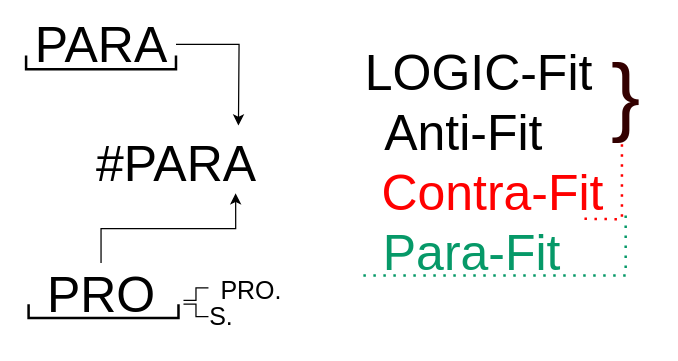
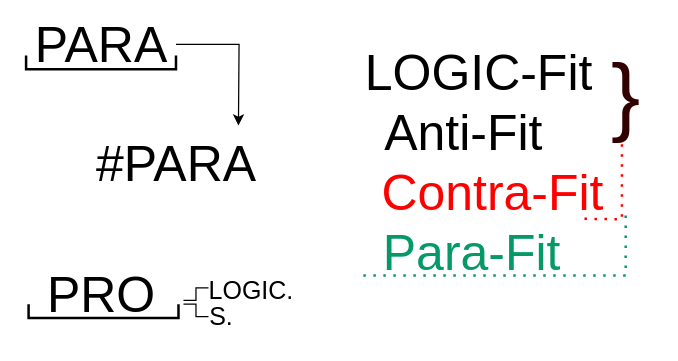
- <mxCell id="5" style="edgeStyle=orthogonalEdgeStyle;rounded=0;orthogonalLoop=1;jettySize=auto;html=1;entryX=0.781;entryY=0.985;entryDx=0;entryDy=0;entryPerimeter=0;fontSize=40;" edge="1" parent="1" source="6" target="4"><mxGeometry relative="1" as="geometry" /></mxCell>
- <mxCell id="9" value="&lt;font style=&quot;font-size: 20px&quot;&gt;PRO.&lt;/font&gt;" style="text;html=1;align=center;verticalAlign=middle;resizable=0;points=[];autosize=1;strokeColor=none;fillColor=none;fontSize=40;" vertex="1" parent="1"><mxGeometry x="160" y="194" width="80" height="60" as="geometry" /></mxCell>
+ <mxCell id="9" value="&lt;font style=&quot;font-size: 20px&quot;&gt;LOGIC.&lt;/font&gt;" style="text;html=1;align=center;verticalAlign=middle;resizable=0;points=[];autosize=1;strokeColor=none;fillColor=none;fontSize=40;" vertex="1" parent="1"><mxGeometry x="160" y="194" width="80" height="60" as="geometry" /></mxCell>
